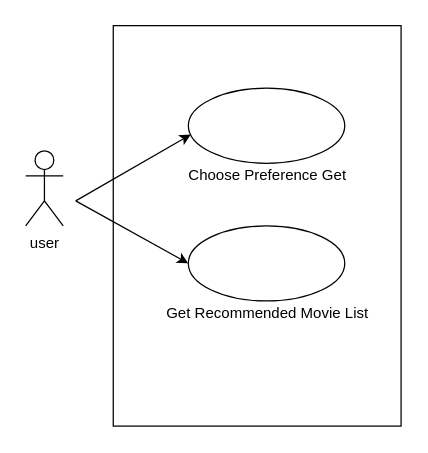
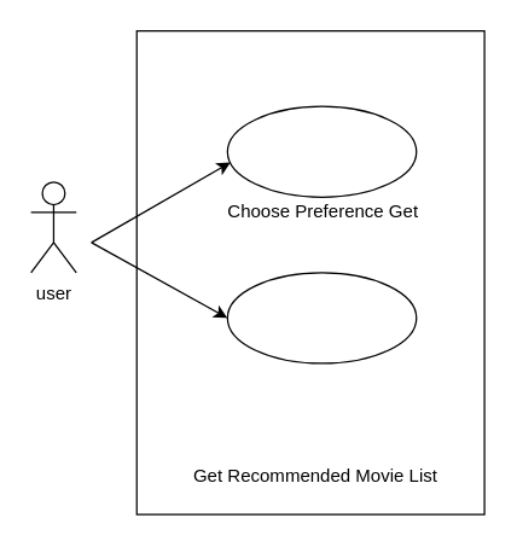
- <mxCell id="8" value="Get Recommended Movie List" style="text;html=1;align=center;verticalAlign=middle;resizable=0;points=[];autosize=1;strokeColor=none;" vertex="1" parent="1"><mxGeometry x="122.5" y="240" width="180" height="20" as="geometry" /></mxCell>
+ <mxCell id="8" value="Get Recommended Movie List" style="text;html=1;align=center;verticalAlign=middle;resizable=0;points=[];autosize=1;strokeColor=none;" vertex="1" parent="1"><mxGeometry x="117.5" y="305" width="180" height="20" as="geometry" /></mxCell>
